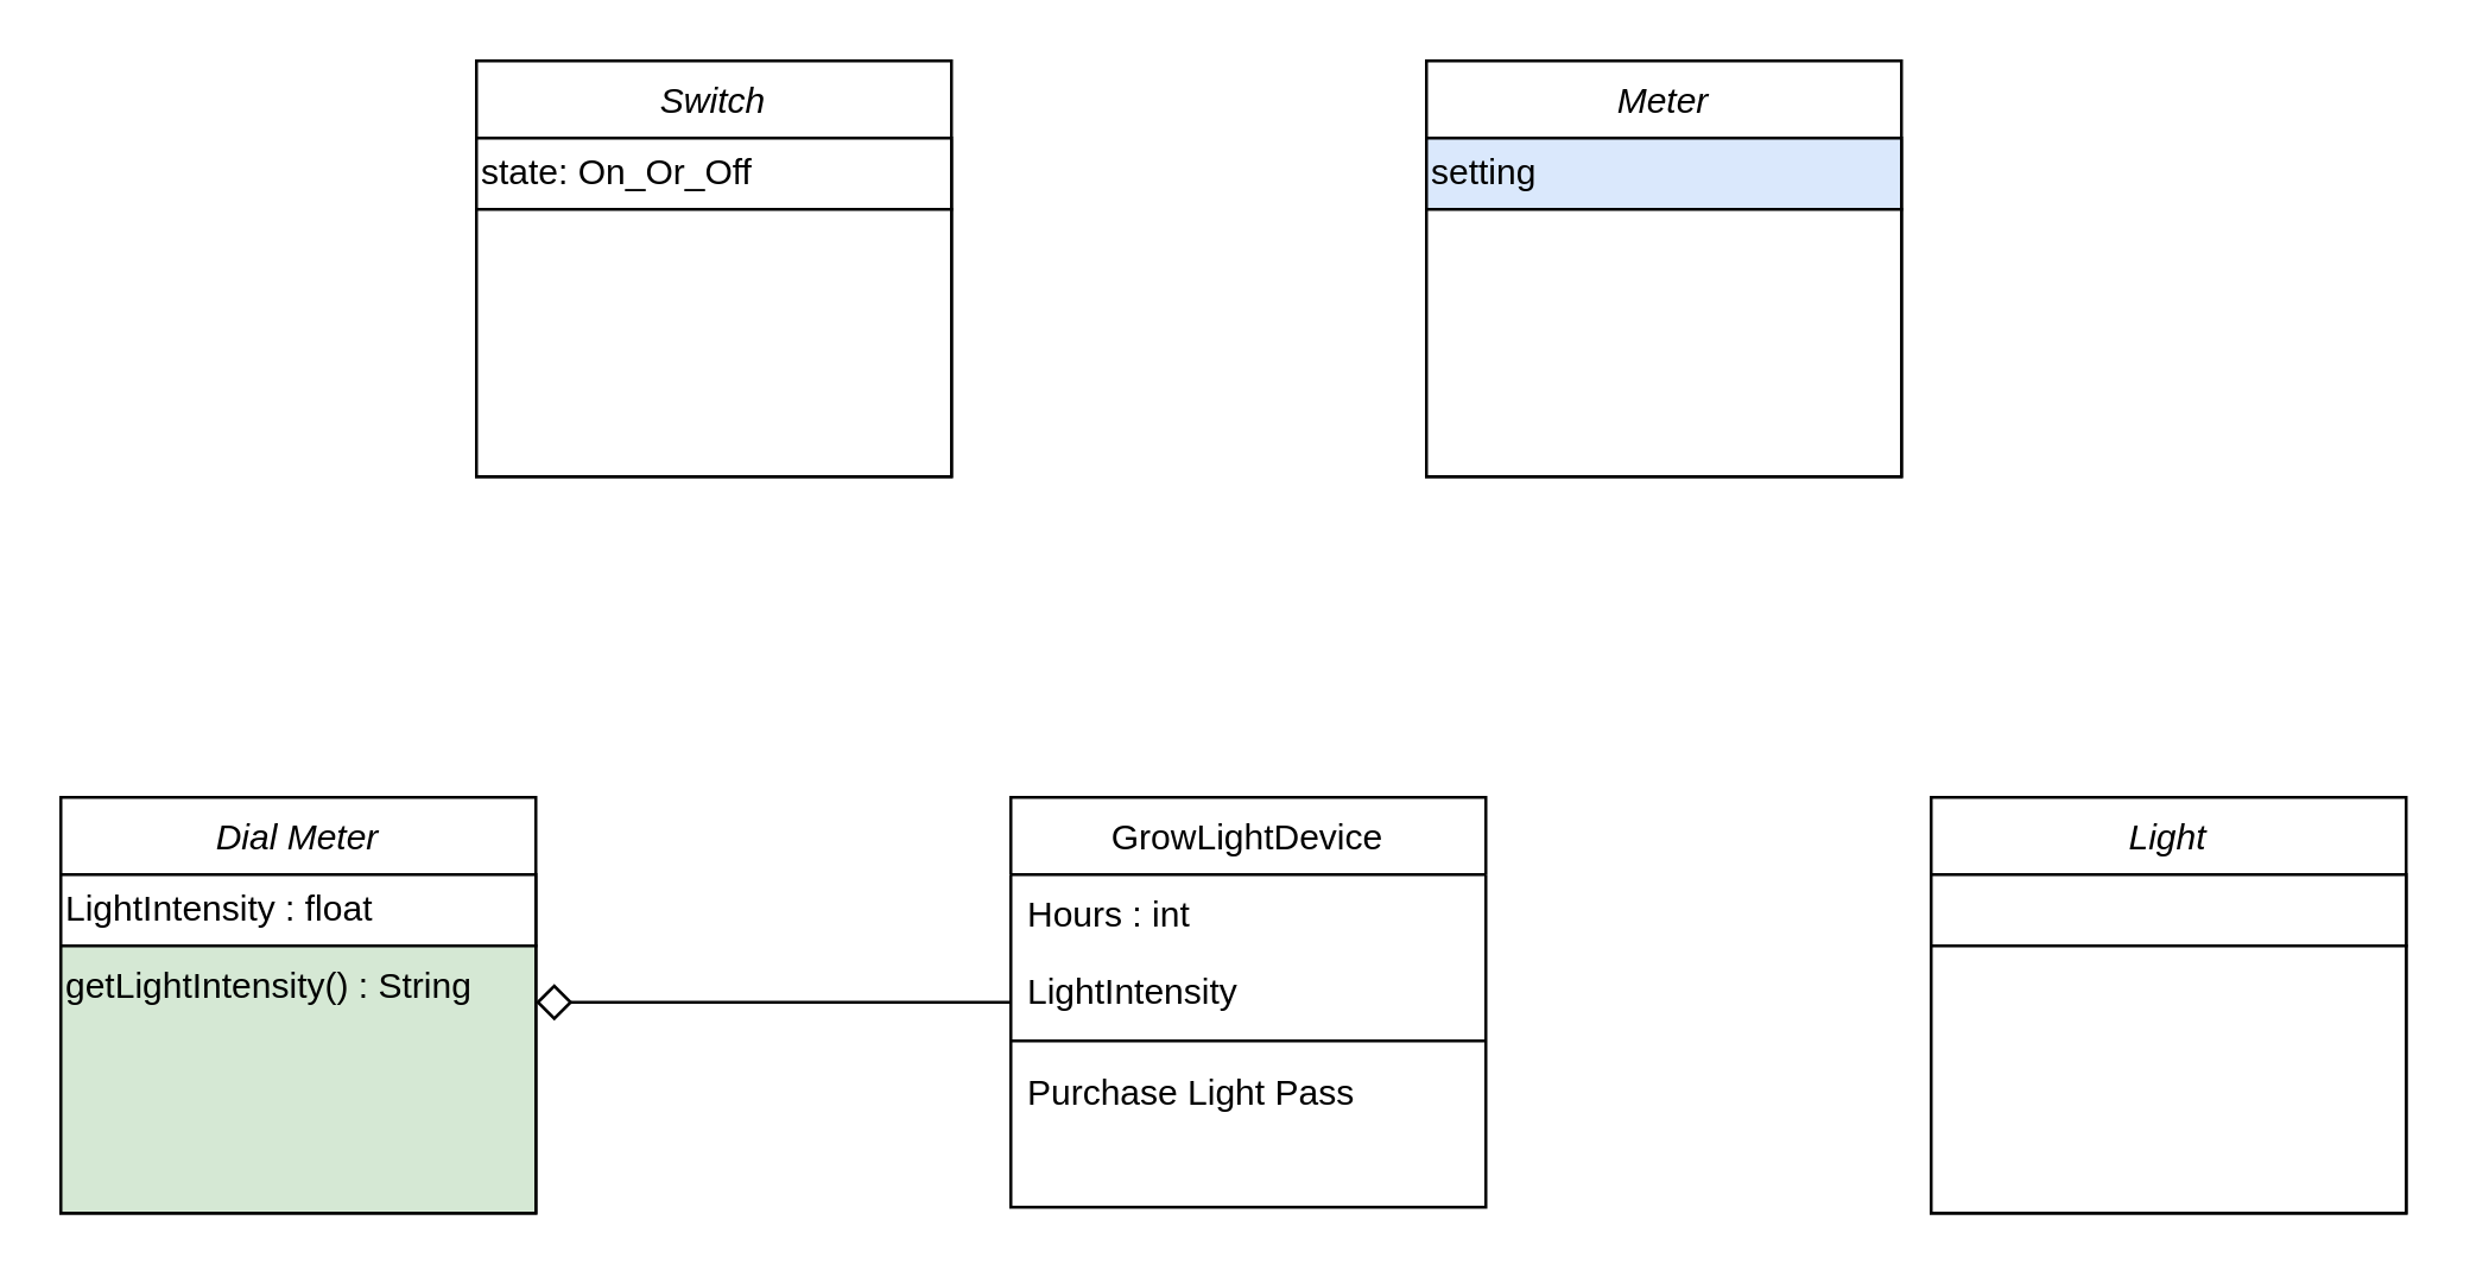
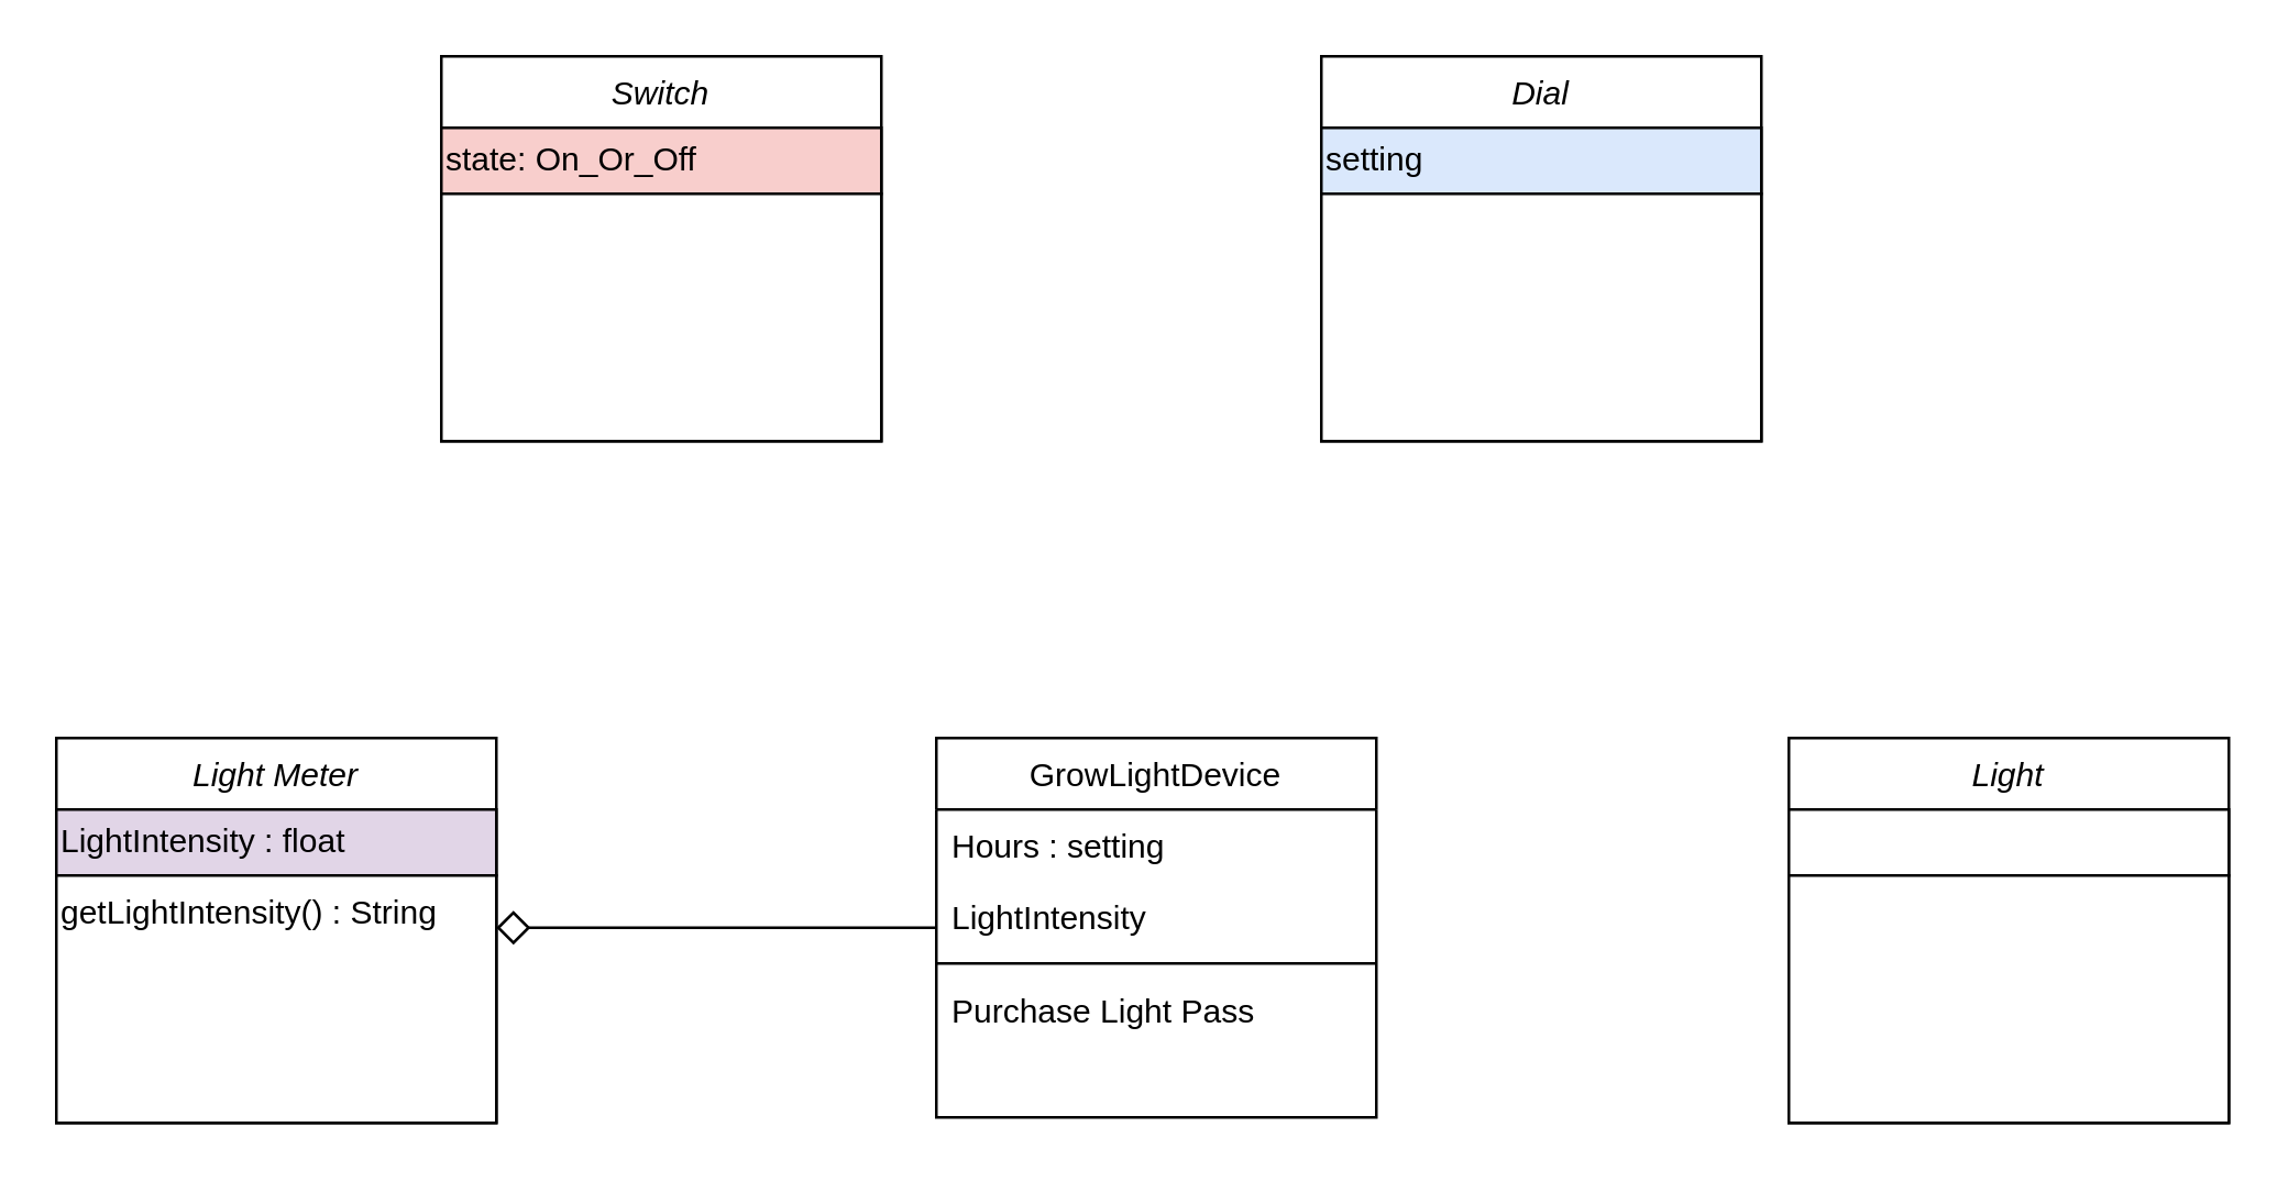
- <mxCell id="14" value="Meter" style="swimlane;fontStyle=2;align=center;verticalAlign=top;childLayout=stackLayout;horizontal=1;startSize=26;horizontalStack=0;resizeParent=1;resizeLast=0;collapsible=1;marginBottom=0;rounded=0;shadow=0;strokeWidth=1;" parent="1" vertex="1"><mxGeometry x="480" y="20" width="160" height="140" as="geometry"><mxRectangle x="230" y="140" width="160" height="26" as="alternateBounds" /></mxGeometry></mxCell>
+ <mxCell id="14" value="Dial" style="swimlane;fontStyle=2;align=center;verticalAlign=top;childLayout=stackLayout;horizontal=1;startSize=26;horizontalStack=0;resizeParent=1;resizeLast=0;collapsible=1;marginBottom=0;rounded=0;shadow=0;strokeWidth=1;" parent="1" vertex="1"><mxGeometry x="480" y="20" width="160" height="140" as="geometry"><mxRectangle x="230" y="140" width="160" height="26" as="alternateBounds" /></mxGeometry></mxCell>
- <mxCell id="12" value="state: On_Or_Off" style="rounded=0;whiteSpace=wrap;html=1;align=left;" parent="11" vertex="1"><mxGeometry y="26" width="160" height="24" as="geometry" /></mxCell>
+ <mxCell id="12" value="state: On_Or_Off" style="rounded=0;whiteSpace=wrap;html=1;align=left;fillColor=#f8cecc;" parent="11" vertex="1"><mxGeometry y="26" width="160" height="24" as="geometry" /></mxCell>
- <mxCell id="2" value="Dial Meter" style="swimlane;fontStyle=2;align=center;verticalAlign=top;childLayout=stackLayout;horizontal=1;startSize=26;horizontalStack=0;resizeParent=1;resizeLast=0;collapsible=1;marginBottom=0;rounded=0;shadow=0;strokeWidth=1;" parent="1" vertex="1"><mxGeometry x="20" y="268" width="160" height="140" as="geometry"><mxRectangle x="230" y="140" width="160" height="26" as="alternateBounds" /></mxGeometry></mxCell>
+ <mxCell id="2" value="Light Meter" style="swimlane;fontStyle=2;align=center;verticalAlign=top;childLayout=stackLayout;horizontal=1;startSize=26;horizontalStack=0;resizeParent=1;resizeLast=0;collapsible=1;marginBottom=0;rounded=0;shadow=0;strokeWidth=1;" parent="1" vertex="1"><mxGeometry x="20" y="268" width="160" height="140" as="geometry"><mxRectangle x="230" y="140" width="160" height="26" as="alternateBounds" /></mxGeometry></mxCell>
- <mxCell id="3" value="LightIntensity : float" style="rounded=0;whiteSpace=wrap;html=1;align=left;" parent="2" vertex="1"><mxGeometry y="26" width="160" height="24" as="geometry" /></mxCell>
+ <mxCell id="3" value="LightIntensity : float" style="rounded=0;whiteSpace=wrap;html=1;align=left;fillColor=#e1d5e7;" parent="2" vertex="1"><mxGeometry y="26" width="160" height="24" as="geometry" /></mxCell>
- <mxCell id="6" value="Hours : int" style="text;align=left;verticalAlign=top;spacingLeft=4;spacingRight=4;overflow=hidden;rotatable=0;points=[[0,0.5],[1,0.5]];portConstraint=eastwest;" parent="5" vertex="1"><mxGeometry y="26" width="160" height="26" as="geometry" /></mxCell>
+ <mxCell id="6" value="Hours : setting" style="text;align=left;verticalAlign=top;spacingLeft=4;spacingRight=4;overflow=hidden;rotatable=0;points=[[0,0.5],[1,0.5]];portConstraint=eastwest;" parent="5" vertex="1"><mxGeometry y="26" width="160" height="26" as="geometry" /></mxCell>
- <mxCell id="4" value="getLightIntensity() : String" style="rounded=0;whiteSpace=wrap;html=1;align=left;verticalAlign=top;fillColor=#d5e8d4;" parent="2" vertex="1"><mxGeometry y="50" width="160" height="90" as="geometry" /></mxCell>
+ <mxCell id="4" value="getLightIntensity() : String" style="rounded=0;whiteSpace=wrap;html=1;align=left;verticalAlign=top;" parent="2" vertex="1"><mxGeometry y="50" width="160" height="90" as="geometry" /></mxCell>
